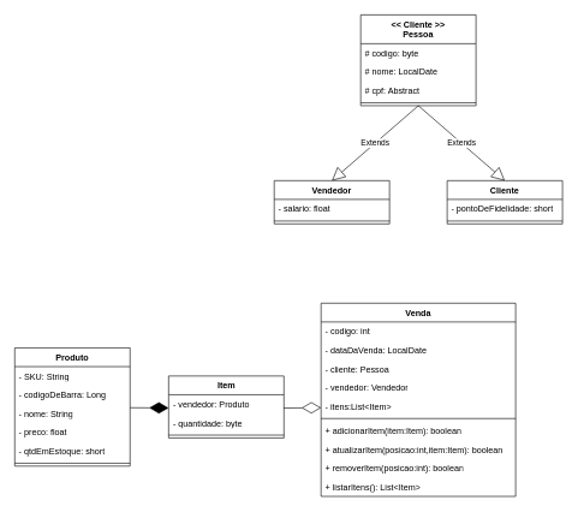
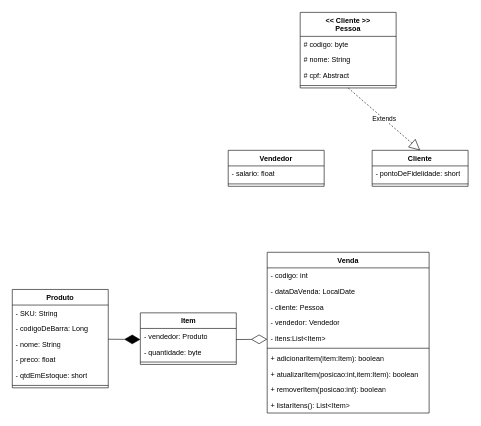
- <mxCell id="22" value="# nome: LocalDate" style="text;strokeColor=none;fillColor=none;align=left;verticalAlign=top;spacingLeft=4;spacingRight=4;overflow=hidden;rotatable=0;points=[[0,0.5],[1,0.5]];portConstraint=eastwest;whiteSpace=wrap;html=1;" parent="20" vertex="1"><mxGeometry y="66" width="160" height="26" as="geometry" /></mxCell>
+ <mxCell id="22" value="# nome: String" style="text;strokeColor=none;fillColor=none;align=left;verticalAlign=top;spacingLeft=4;spacingRight=4;overflow=hidden;rotatable=0;points=[[0,0.5],[1,0.5]];portConstraint=eastwest;whiteSpace=wrap;html=1;" parent="20" vertex="1"><mxGeometry y="66" width="160" height="26" as="geometry" /></mxCell>
- <mxCell id="31" value="Extends" style="endArrow=block;endSize=16;endFill=0;html=1;rounded=0;exitX=0.5;exitY=1;exitDx=0;exitDy=0;entryX=0.5;entryY=0;entryDx=0;entryDy=0;" parent="1" source="20" target="28" edge="1"><mxGeometry width="160" relative="1" as="geometry"><mxPoint x="560" y="200" as="sourcePoint" /><mxPoint x="720" y="200" as="targetPoint" /></mxGeometry></mxCell>
+ <mxCell id="31" value="Extends" style="endArrow=block;endSize=16;endFill=0;html=1;rounded=0;exitX=0.5;exitY=1;exitDx=0;exitDy=0;entryX=0.5;entryY=0;entryDx=0;entryDy=0;dashed=1;" parent="1" source="20" target="28" edge="1"><mxGeometry width="160" relative="1" as="geometry"><mxPoint x="560" y="200" as="sourcePoint" /><mxPoint x="720" y="200" as="targetPoint" /></mxGeometry></mxCell>
- <mxCell id="32" value="Extends" style="endArrow=block;endSize=16;endFill=0;html=1;rounded=0;exitX=0.5;exitY=1;exitDx=0;exitDy=0;entryX=0.5;entryY=0;entryDx=0;entryDy=0;" parent="1" source="20" target="25" edge="1"><mxGeometry width="160" relative="1" as="geometry"><mxPoint x="583.04" y="172.988" as="sourcePoint" /><mxPoint x="645" y="258" as="targetPoint" /></mxGeometry></mxCell>
